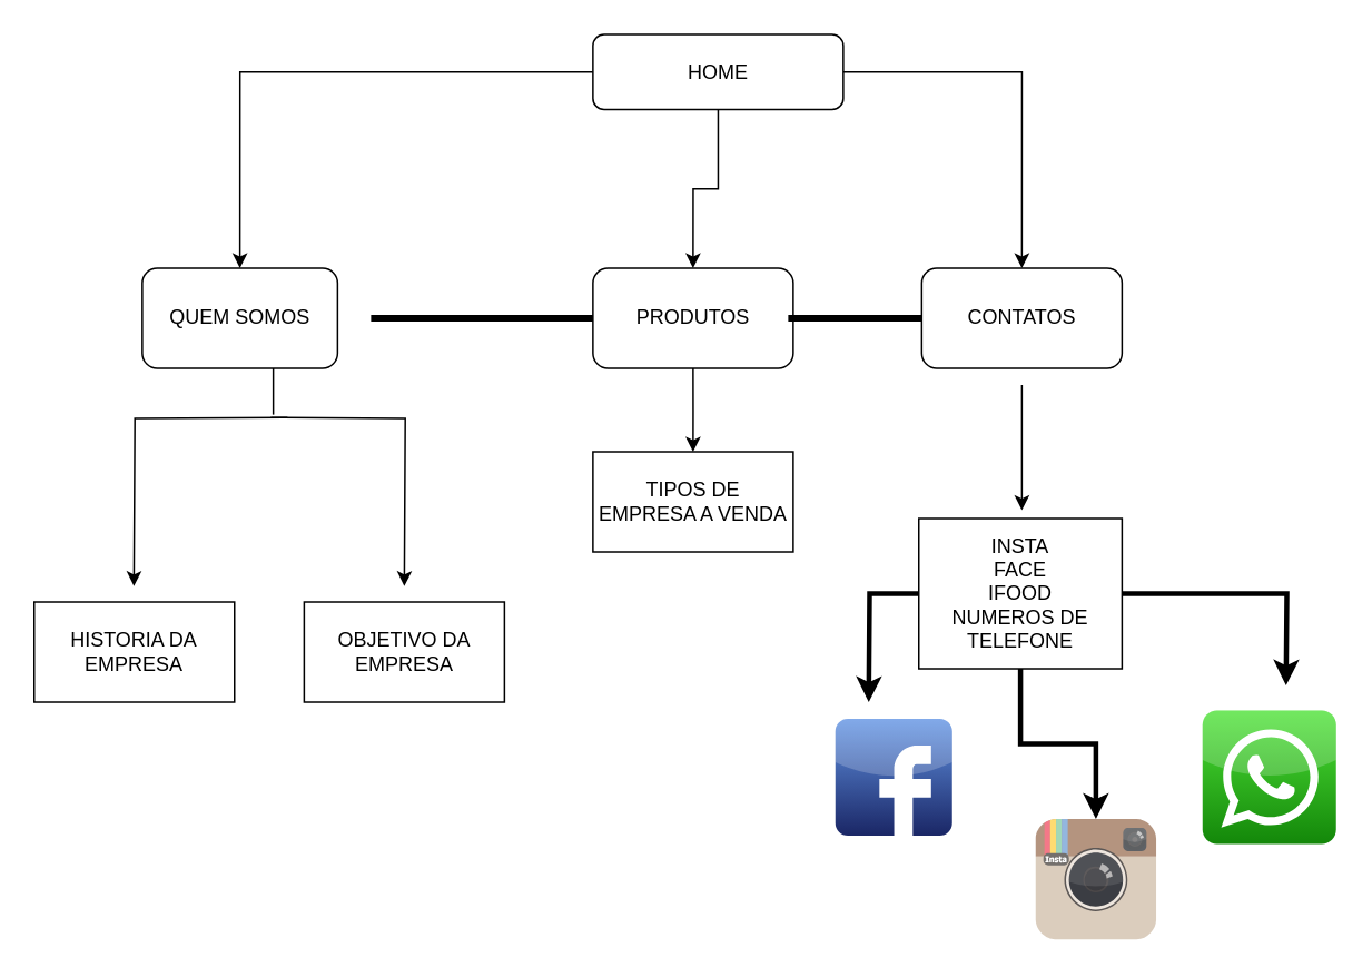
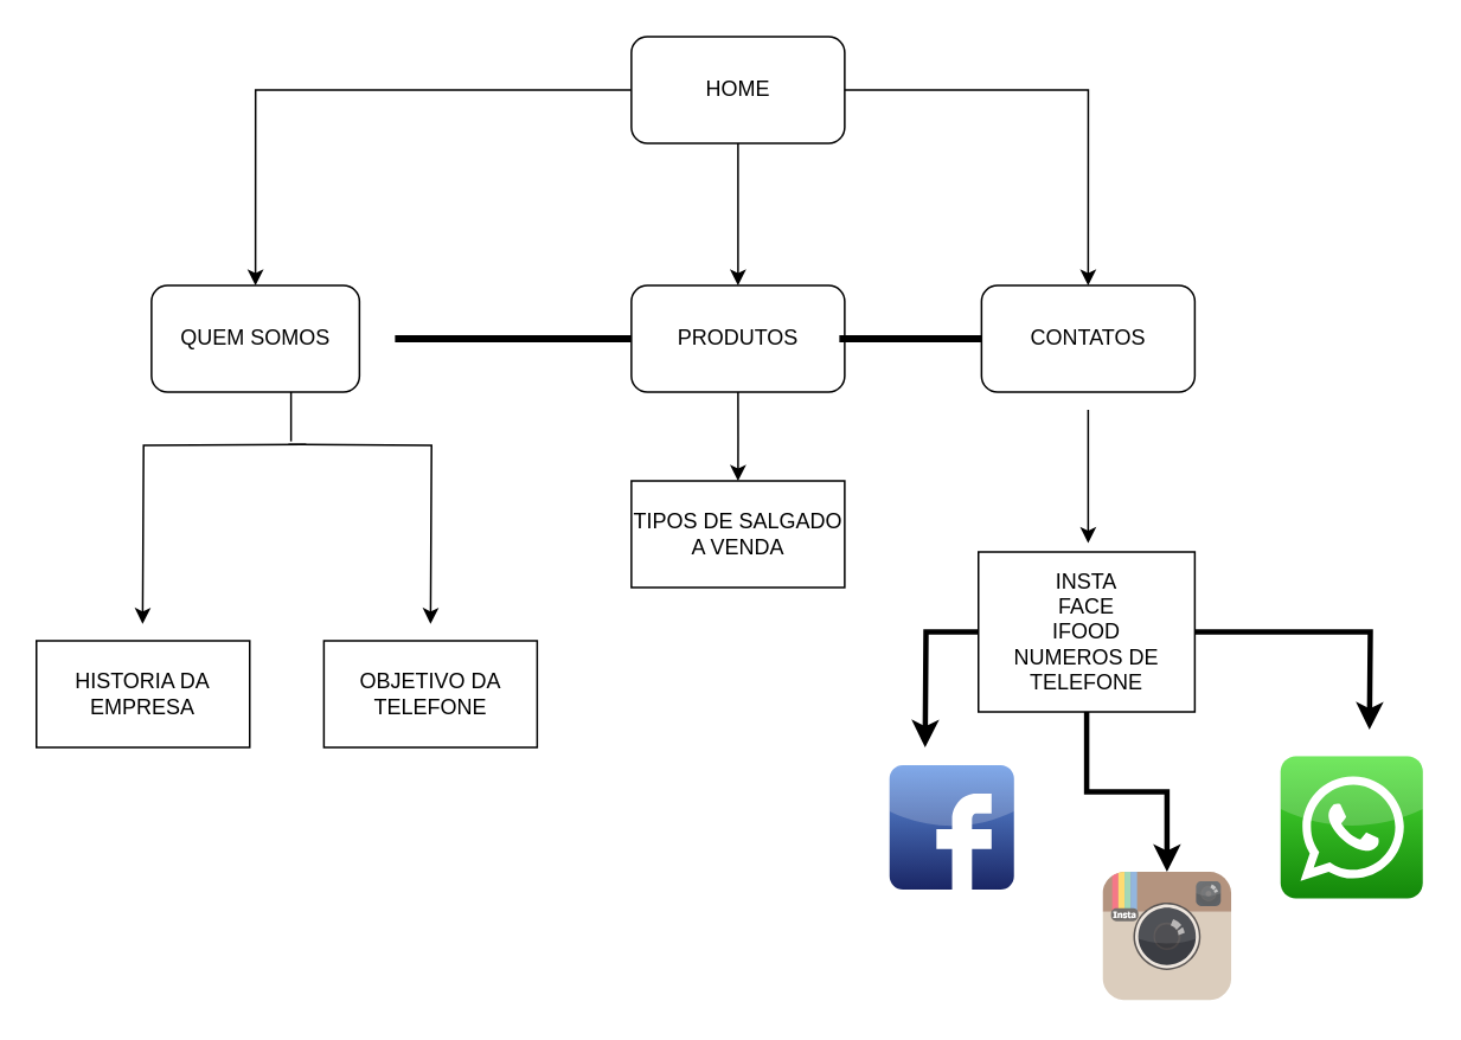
- <mxCell id="22" value="HOME" style="rounded=1;whiteSpace=wrap;html=1;fontFamily=Helvetica;fontSize=12;fontColor=default;strokeColor=default;fillColor=default;" vertex="1" parent="1"><mxGeometry x="354.75" y="20" width="150" height="45" as="geometry" /></mxCell>
+ <mxCell id="22" value="HOME" style="rounded=1;whiteSpace=wrap;html=1;fontFamily=Helvetica;fontSize=12;fontColor=default;strokeColor=default;fillColor=default;" vertex="1" parent="1"><mxGeometry x="354.75" y="20" width="120" height="60" as="geometry" /></mxCell>
- <mxCell id="13" value="TIPOS DE EMPRESA A VENDA" style="rounded=0;whiteSpace=wrap;html=1;fontFamily=Helvetica;fontSize=12;fontColor=default;strokeColor=default;fillColor=default;" vertex="1" parent="1"><mxGeometry x="354.75" y="270" width="120" height="60" as="geometry" /></mxCell>
+ <mxCell id="13" value="TIPOS DE SALGADO A VENDA" style="rounded=0;whiteSpace=wrap;html=1;fontFamily=Helvetica;fontSize=12;fontColor=default;strokeColor=default;fillColor=default;" vertex="1" parent="1"><mxGeometry x="354.75" y="270" width="120" height="60" as="geometry" /></mxCell>
- <mxCell id="12" value="OBJETIVO DA EMPRESA" style="rounded=0;whiteSpace=wrap;html=1;fontFamily=Helvetica;fontSize=12;fontColor=default;strokeColor=default;fillColor=default;" vertex="1" parent="1"><mxGeometry x="181.75" y="360" width="120" height="60" as="geometry" /></mxCell>
+ <mxCell id="12" value="OBJETIVO DA TELEFONE" style="rounded=0;whiteSpace=wrap;html=1;fontFamily=Helvetica;fontSize=12;fontColor=default;strokeColor=default;fillColor=default;" vertex="1" parent="1"><mxGeometry x="181.75" y="360" width="120" height="60" as="geometry" /></mxCell>
